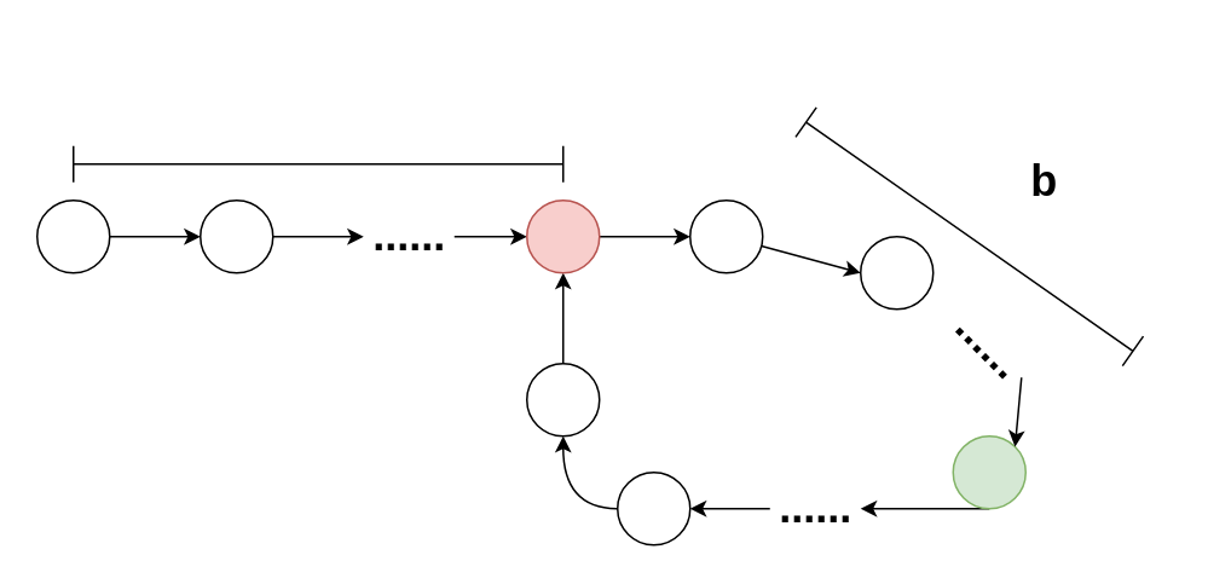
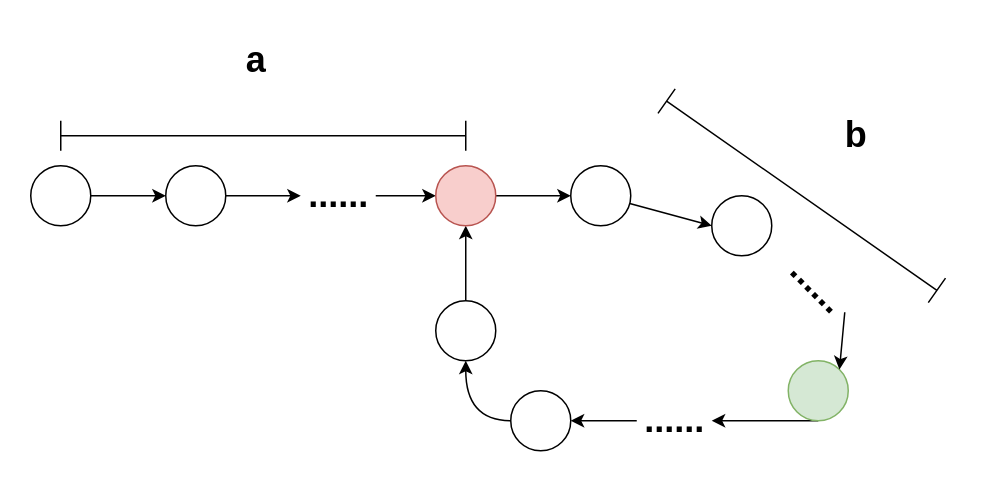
+ <mxCell id="23" value="a" style="text;strokeColor=none;fillColor=none;html=1;fontSize=24;fontStyle=1;verticalAlign=middle;align=center;" vertex="1" parent="1"><mxGeometry x="120" y="20" width="100" height="40" as="geometry" /></mxCell>
- <mxCell id="26" value="b" style="text;strokeColor=none;fillColor=none;html=1;fontSize=24;fontStyle=1;verticalAlign=middle;align=center;" vertex="1" parent="1"><mxGeometry x="525" y="80" width="100" height="40" as="geometry" /></mxCell>
+ <mxCell id="26" value="b" style="text;strokeColor=none;fillColor=none;html=1;fontSize=24;fontStyle=1;verticalAlign=middle;align=center;" vertex="1" parent="1"><mxGeometry x="520" y="70" width="100" height="40" as="geometry" /></mxCell>
